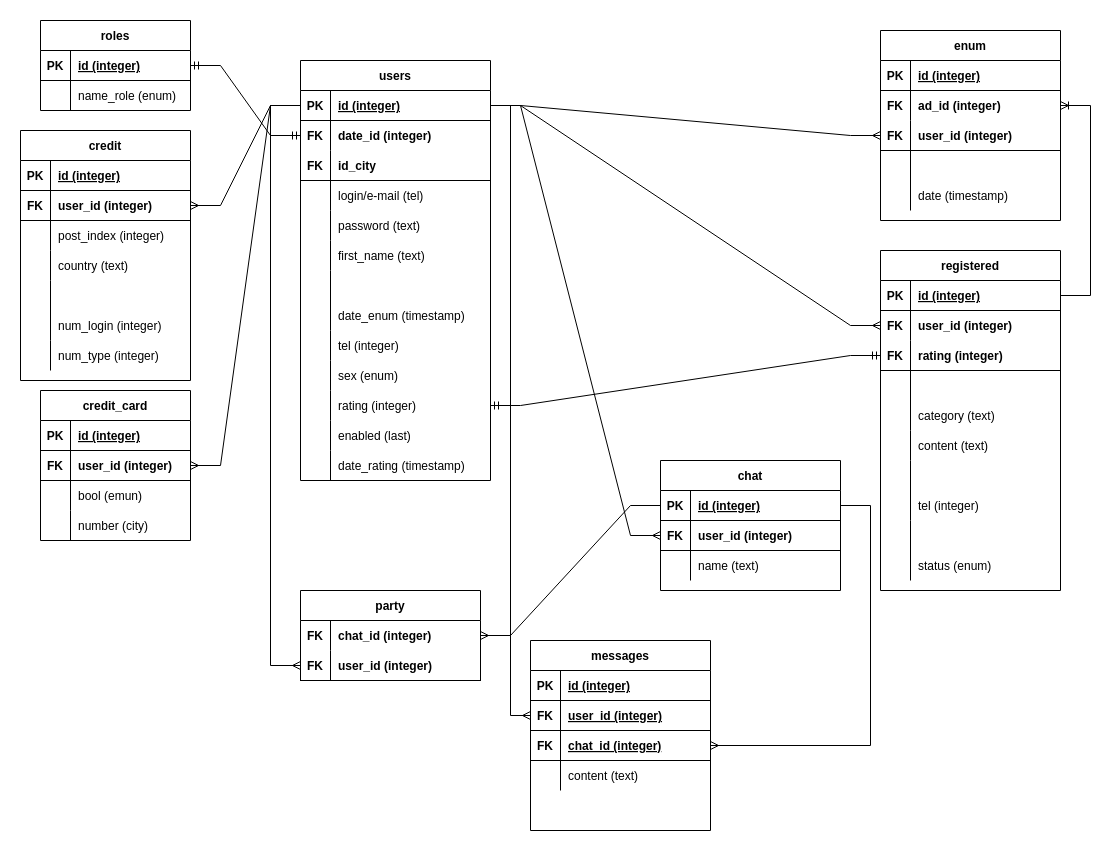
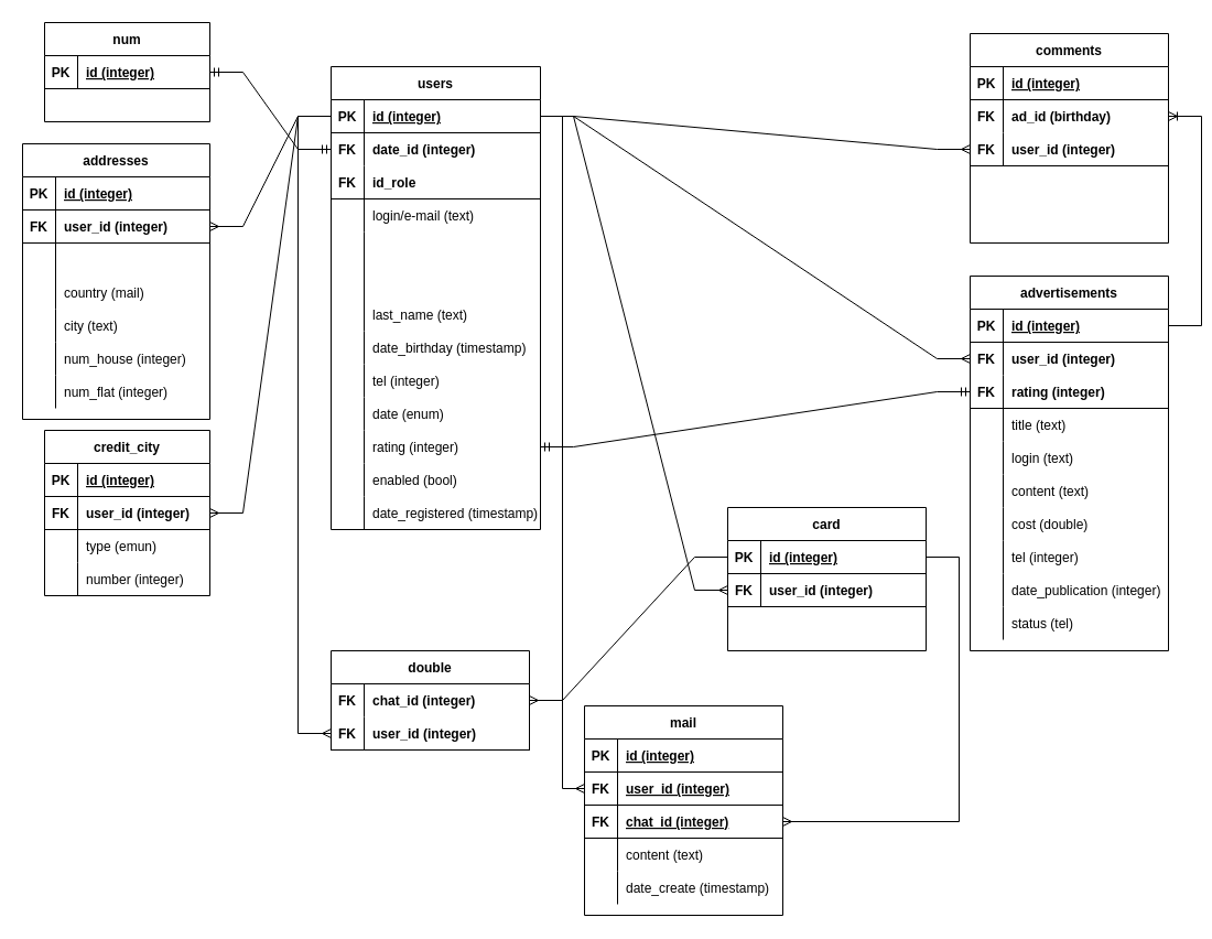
- <mxCell id="2" value="roles" style="shape=table;startSize=30;container=1;collapsible=1;childLayout=tableLayout;fixedRows=1;rowLines=0;fontStyle=1;align=center;resizeLast=1;" parent="1" vertex="1"><mxGeometry x="40" y="20" width="150" height="90" as="geometry" /></mxCell>
+ <mxCell id="2" value="num" style="shape=table;startSize=30;container=1;collapsible=1;childLayout=tableLayout;fixedRows=1;rowLines=0;fontStyle=1;align=center;resizeLast=1;" parent="1" vertex="1"><mxGeometry x="40" y="20" width="150" height="90" as="geometry" /></mxCell>
- <mxCell id="119" value="enum" style="shape=table;startSize=30;container=1;collapsible=1;childLayout=tableLayout;fixedRows=1;rowLines=0;fontStyle=1;align=center;resizeLast=1;strokeColor=default;" vertex="1" parent="1"><mxGeometry x="880" y="30" width="180" height="190" as="geometry" /></mxCell>
+ <mxCell id="119" value="comments" style="shape=table;startSize=30;container=1;collapsible=1;childLayout=tableLayout;fixedRows=1;rowLines=0;fontStyle=1;align=center;resizeLast=1;strokeColor=default;" vertex="1" parent="1"><mxGeometry x="880" y="30" width="180" height="190" as="geometry" /></mxCell>
- <mxCell id="8" value="name_role (enum)" style="shape=partialRectangle;connectable=0;fillColor=none;top=0;left=0;bottom=0;right=0;align=left;spacingLeft=6;overflow=hidden;" parent="6" vertex="1"><mxGeometry x="30" width="120" height="30" as="geometry"><mxRectangle width="120" height="30" as="alternateBounds" /></mxGeometry></mxCell>
- <mxCell id="125" value="ad_id (integer)" style="shape=partialRectangle;connectable=0;fillColor=none;top=0;left=0;bottom=0;right=0;align=left;spacingLeft=6;fontStyle=1;overflow=hidden;strokeColor=none;" vertex="1" parent="123"><mxGeometry x="30" width="150" height="30" as="geometry"><mxRectangle width="150" height="30" as="alternateBounds" /></mxGeometry></mxCell>
+ <mxCell id="125" value="ad_id (birthday)" style="shape=partialRectangle;connectable=0;fillColor=none;top=0;left=0;bottom=0;right=0;align=left;spacingLeft=6;fontStyle=1;overflow=hidden;strokeColor=none;" vertex="1" parent="123"><mxGeometry x="30" width="150" height="30" as="geometry"><mxRectangle width="150" height="30" as="alternateBounds" /></mxGeometry></mxCell>
- <mxCell id="49" value="credit" style="shape=table;startSize=30;container=1;collapsible=1;childLayout=tableLayout;fixedRows=1;rowLines=0;fontStyle=1;align=center;resizeLast=1;strokeColor=default;fillColor=none;" parent="1" vertex="1"><mxGeometry x="20" y="130" width="170" height="250" as="geometry"><mxRectangle x="550" y="40" width="90" height="30" as="alternateBounds" /></mxGeometry></mxCell>
+ <mxCell id="49" value="addresses" style="shape=table;startSize=30;container=1;collapsible=1;childLayout=tableLayout;fixedRows=1;rowLines=0;fontStyle=1;align=center;resizeLast=1;strokeColor=default;fillColor=none;" parent="1" vertex="1"><mxGeometry x="20" y="130" width="170" height="250" as="geometry"><mxRectangle x="550" y="40" width="90" height="30" as="alternateBounds" /></mxGeometry></mxCell>
- <mxCell id="18" value="id_city" style="shape=partialRectangle;connectable=0;fillColor=none;top=0;left=0;bottom=0;right=0;align=left;spacingLeft=6;fontStyle=1;overflow=hidden;strokeColor=none;" parent="16" vertex="1"><mxGeometry x="30" width="160" height="30" as="geometry"><mxRectangle width="160" height="30" as="alternateBounds" /></mxGeometry></mxCell>
+ <mxCell id="18" value="id_role" style="shape=partialRectangle;connectable=0;fillColor=none;top=0;left=0;bottom=0;right=0;align=left;spacingLeft=6;fontStyle=1;overflow=hidden;strokeColor=none;" parent="16" vertex="1"><mxGeometry x="30" width="160" height="30" as="geometry"><mxRectangle width="160" height="30" as="alternateBounds" /></mxGeometry></mxCell>
- <mxCell id="21" value="login/e-mail (tel)" style="shape=partialRectangle;connectable=0;fillColor=none;top=0;left=0;bottom=0;right=0;align=left;spacingLeft=6;overflow=hidden;" parent="19" vertex="1"><mxGeometry x="30" width="160" height="30" as="geometry"><mxRectangle width="160" height="30" as="alternateBounds" /></mxGeometry></mxCell>
+ <mxCell id="21" value="login/e-mail (text)" style="shape=partialRectangle;connectable=0;fillColor=none;top=0;left=0;bottom=0;right=0;align=left;spacingLeft=6;overflow=hidden;" parent="19" vertex="1"><mxGeometry x="30" width="160" height="30" as="geometry"><mxRectangle width="160" height="30" as="alternateBounds" /></mxGeometry></mxCell>
- <mxCell id="133" value="date (timestamp)" style="shape=partialRectangle;connectable=0;fillColor=none;top=0;left=0;bottom=0;right=0;align=left;spacingLeft=6;overflow=hidden;strokeColor=default;" vertex="1" parent="131"><mxGeometry x="30" width="150" height="30" as="geometry"><mxRectangle width="150" height="30" as="alternateBounds" /></mxGeometry></mxCell>
- <mxCell id="24" value="password (text)" style="shape=partialRectangle;connectable=0;fillColor=none;top=0;left=0;bottom=0;right=0;align=left;spacingLeft=6;overflow=hidden;" parent="22" vertex="1"><mxGeometry x="30" width="160" height="30" as="geometry"><mxRectangle width="160" height="30" as="alternateBounds" /></mxGeometry></mxCell>
- <mxCell id="58" value="post_index (integer)" style="shape=partialRectangle;connectable=0;fillColor=none;top=0;left=0;bottom=0;right=0;align=left;spacingLeft=6;overflow=hidden;strokeColor=default;" parent="56" vertex="1"><mxGeometry x="30" width="140" height="30" as="geometry"><mxRectangle width="140" height="30" as="alternateBounds" /></mxGeometry></mxCell>
- <mxCell id="27" value="first_name (text)" style="shape=partialRectangle;connectable=0;fillColor=none;top=0;left=0;bottom=0;right=0;align=left;spacingLeft=6;overflow=hidden;" parent="25" vertex="1"><mxGeometry x="30" width="160" height="30" as="geometry"><mxRectangle width="160" height="30" as="alternateBounds" /></mxGeometry></mxCell>
- <mxCell id="61" value="country (text)" style="shape=partialRectangle;connectable=0;fillColor=none;top=0;left=0;bottom=0;right=0;align=left;spacingLeft=6;overflow=hidden;strokeColor=default;" parent="59" vertex="1"><mxGeometry x="30" width="140" height="30" as="geometry"><mxRectangle width="140" height="30" as="alternateBounds" /></mxGeometry></mxCell>
+ <mxCell id="61" value="country (mail)" style="shape=partialRectangle;connectable=0;fillColor=none;top=0;left=0;bottom=0;right=0;align=left;spacingLeft=6;overflow=hidden;strokeColor=default;" parent="59" vertex="1"><mxGeometry x="30" width="140" height="30" as="geometry"><mxRectangle width="140" height="30" as="alternateBounds" /></mxGeometry></mxCell>
- <mxCell id="87" value="registered" style="shape=table;startSize=30;container=1;collapsible=1;childLayout=tableLayout;fixedRows=1;rowLines=0;fontStyle=1;align=center;resizeLast=1;strokeColor=default;" vertex="1" parent="1"><mxGeometry x="880" y="250" width="180" height="340" as="geometry" /></mxCell>
+ <mxCell id="87" value="advertisements" style="shape=table;startSize=30;container=1;collapsible=1;childLayout=tableLayout;fixedRows=1;rowLines=0;fontStyle=1;align=center;resizeLast=1;strokeColor=default;" vertex="1" parent="1"><mxGeometry x="880" y="250" width="180" height="340" as="geometry" /></mxCell>
+ <mxCell id="30" value="last_name (text)" style="shape=partialRectangle;connectable=0;fillColor=none;top=0;left=0;bottom=0;right=0;align=left;spacingLeft=6;overflow=hidden;" parent="28" vertex="1"><mxGeometry x="30" width="160" height="30" as="geometry"><mxRectangle width="160" height="30" as="alternateBounds" /></mxGeometry></mxCell>
+ <mxCell id="64" value="city (text)" style="shape=partialRectangle;connectable=0;fillColor=none;top=0;left=0;bottom=0;right=0;align=left;spacingLeft=6;overflow=hidden;strokeColor=default;" parent="62" vertex="1"><mxGeometry x="30" width="140" height="30" as="geometry"><mxRectangle width="140" height="30" as="alternateBounds" /></mxGeometry></mxCell>
- <mxCell id="33" value="date_enum (timestamp)" style="shape=partialRectangle;connectable=0;fillColor=none;top=0;left=0;bottom=0;right=0;align=left;spacingLeft=6;overflow=hidden;" parent="31" vertex="1"><mxGeometry x="30" width="160" height="30" as="geometry"><mxRectangle width="160" height="30" as="alternateBounds" /></mxGeometry></mxCell>
+ <mxCell id="33" value="date_birthday (timestamp)" style="shape=partialRectangle;connectable=0;fillColor=none;top=0;left=0;bottom=0;right=0;align=left;spacingLeft=6;overflow=hidden;" parent="31" vertex="1"><mxGeometry x="30" width="160" height="30" as="geometry"><mxRectangle width="160" height="30" as="alternateBounds" /></mxGeometry></mxCell>
- <mxCell id="67" value="num_login (integer)" style="shape=partialRectangle;connectable=0;fillColor=none;top=0;left=0;bottom=0;right=0;align=left;spacingLeft=6;overflow=hidden;strokeColor=default;" parent="65" vertex="1"><mxGeometry x="30" width="140" height="30" as="geometry"><mxRectangle width="140" height="30" as="alternateBounds" /></mxGeometry></mxCell>
+ <mxCell id="67" value="num_house (integer)" style="shape=partialRectangle;connectable=0;fillColor=none;top=0;left=0;bottom=0;right=0;align=left;spacingLeft=6;overflow=hidden;strokeColor=default;" parent="65" vertex="1"><mxGeometry x="30" width="140" height="30" as="geometry"><mxRectangle width="140" height="30" as="alternateBounds" /></mxGeometry></mxCell>
- <mxCell id="70" value="num_type (integer)" style="shape=partialRectangle;connectable=0;fillColor=none;top=0;left=0;bottom=0;right=0;align=left;spacingLeft=6;overflow=hidden;strokeColor=default;" parent="68" vertex="1"><mxGeometry x="30" width="140" height="30" as="geometry"><mxRectangle width="140" height="30" as="alternateBounds" /></mxGeometry></mxCell>
+ <mxCell id="70" value="num_flat (integer)" style="shape=partialRectangle;connectable=0;fillColor=none;top=0;left=0;bottom=0;right=0;align=left;spacingLeft=6;overflow=hidden;strokeColor=default;" parent="68" vertex="1"><mxGeometry x="30" width="140" height="30" as="geometry"><mxRectangle width="140" height="30" as="alternateBounds" /></mxGeometry></mxCell>
- <mxCell id="39" value="sex (enum)" style="shape=partialRectangle;connectable=0;fillColor=none;top=0;left=0;bottom=0;right=0;align=left;spacingLeft=6;overflow=hidden;" parent="37" vertex="1"><mxGeometry x="30" width="160" height="30" as="geometry"><mxRectangle width="160" height="30" as="alternateBounds" /></mxGeometry></mxCell>
+ <mxCell id="39" value="date (enum)" style="shape=partialRectangle;connectable=0;fillColor=none;top=0;left=0;bottom=0;right=0;align=left;spacingLeft=6;overflow=hidden;" parent="37" vertex="1"><mxGeometry x="30" width="160" height="30" as="geometry"><mxRectangle width="160" height="30" as="alternateBounds" /></mxGeometry></mxCell>
+ <mxCell id="99" value="title (text)" style="shape=partialRectangle;connectable=0;fillColor=none;top=0;left=0;bottom=0;right=0;align=left;spacingLeft=6;overflow=hidden;strokeColor=default;" vertex="1" parent="97"><mxGeometry x="30" width="150" height="30" as="geometry"><mxRectangle width="150" height="30" as="alternateBounds" /></mxGeometry></mxCell>
- <mxCell id="72" value="credit_card" style="shape=table;startSize=30;container=1;collapsible=1;childLayout=tableLayout;fixedRows=1;rowLines=0;fontStyle=1;align=center;resizeLast=1;" parent="1" vertex="1"><mxGeometry x="40" y="390" width="150" height="150" as="geometry" /></mxCell>
+ <mxCell id="72" value="credit_city" style="shape=table;startSize=30;container=1;collapsible=1;childLayout=tableLayout;fixedRows=1;rowLines=0;fontStyle=1;align=center;resizeLast=1;" parent="1" vertex="1"><mxGeometry x="40" y="390" width="150" height="150" as="geometry" /></mxCell>
- <mxCell id="102" value="category (text)" style="shape=partialRectangle;connectable=0;fillColor=none;top=0;left=0;bottom=0;right=0;align=left;spacingLeft=6;overflow=hidden;strokeColor=default;" vertex="1" parent="100"><mxGeometry x="30" width="150" height="30" as="geometry"><mxRectangle width="150" height="30" as="alternateBounds" /></mxGeometry></mxCell>
+ <mxCell id="102" value="login (text)" style="shape=partialRectangle;connectable=0;fillColor=none;top=0;left=0;bottom=0;right=0;align=left;spacingLeft=6;overflow=hidden;strokeColor=default;" vertex="1" parent="100"><mxGeometry x="30" width="150" height="30" as="geometry"><mxRectangle width="150" height="30" as="alternateBounds" /></mxGeometry></mxCell>
- <mxCell id="45" value="enabled (last)" style="shape=partialRectangle;connectable=0;fillColor=none;top=0;left=0;bottom=0;right=0;align=left;spacingLeft=6;overflow=hidden;" parent="43" vertex="1"><mxGeometry x="30" width="160" height="30" as="geometry"><mxRectangle width="160" height="30" as="alternateBounds" /></mxGeometry></mxCell>
+ <mxCell id="45" value="enabled (bool)" style="shape=partialRectangle;connectable=0;fillColor=none;top=0;left=0;bottom=0;right=0;align=left;spacingLeft=6;overflow=hidden;" parent="43" vertex="1"><mxGeometry x="30" width="160" height="30" as="geometry"><mxRectangle width="160" height="30" as="alternateBounds" /></mxGeometry></mxCell>
- <mxCell id="48" value="date_rating (timestamp)" style="shape=partialRectangle;connectable=0;fillColor=none;top=0;left=0;bottom=0;right=0;align=left;spacingLeft=6;overflow=hidden;" vertex="1" parent="46"><mxGeometry x="30" width="160" height="30" as="geometry"><mxRectangle width="160" height="30" as="alternateBounds" /></mxGeometry></mxCell>
+ <mxCell id="48" value="date_registered (timestamp)" style="shape=partialRectangle;connectable=0;fillColor=none;top=0;left=0;bottom=0;right=0;align=left;spacingLeft=6;overflow=hidden;" vertex="1" parent="46"><mxGeometry x="30" width="160" height="30" as="geometry"><mxRectangle width="160" height="30" as="alternateBounds" /></mxGeometry></mxCell>
- <mxCell id="137" value="chat" style="shape=table;startSize=30;container=1;collapsible=1;childLayout=tableLayout;fixedRows=1;rowLines=0;fontStyle=1;align=center;resizeLast=1;strokeColor=default;" vertex="1" parent="1"><mxGeometry x="660" y="460" width="180" height="130" as="geometry" /></mxCell>
+ <mxCell id="137" value="card" style="shape=table;startSize=30;container=1;collapsible=1;childLayout=tableLayout;fixedRows=1;rowLines=0;fontStyle=1;align=center;resizeLast=1;strokeColor=default;" vertex="1" parent="1"><mxGeometry x="660" y="460" width="180" height="130" as="geometry" /></mxCell>
+ <mxCell id="108" value="cost (double)" style="shape=partialRectangle;connectable=0;fillColor=none;top=0;left=0;bottom=0;right=0;align=left;spacingLeft=6;overflow=hidden;strokeColor=default;" vertex="1" parent="106"><mxGeometry x="30" width="150" height="30" as="geometry"><mxRectangle width="150" height="30" as="alternateBounds" /></mxGeometry></mxCell>
- <mxCell id="81" value="bool (emun)" style="shape=partialRectangle;connectable=0;fillColor=none;top=0;left=0;bottom=0;right=0;align=left;spacingLeft=6;overflow=hidden;" parent="79" vertex="1"><mxGeometry x="30" width="120" height="30" as="geometry"><mxRectangle width="120" height="30" as="alternateBounds" /></mxGeometry></mxCell>
+ <mxCell id="81" value="type (emun)" style="shape=partialRectangle;connectable=0;fillColor=none;top=0;left=0;bottom=0;right=0;align=left;spacingLeft=6;overflow=hidden;" parent="79" vertex="1"><mxGeometry x="30" width="120" height="30" as="geometry"><mxRectangle width="120" height="30" as="alternateBounds" /></mxGeometry></mxCell>
- <mxCell id="84" value="number (city)" style="shape=partialRectangle;connectable=0;fillColor=none;top=0;left=0;bottom=0;right=0;align=left;spacingLeft=6;overflow=hidden;" parent="82" vertex="1"><mxGeometry x="30" width="120" height="30" as="geometry"><mxRectangle width="120" height="30" as="alternateBounds" /></mxGeometry></mxCell>
+ <mxCell id="84" value="number (integer)" style="shape=partialRectangle;connectable=0;fillColor=none;top=0;left=0;bottom=0;right=0;align=left;spacingLeft=6;overflow=hidden;" parent="82" vertex="1"><mxGeometry x="30" width="120" height="30" as="geometry"><mxRectangle width="120" height="30" as="alternateBounds" /></mxGeometry></mxCell>
+ <mxCell id="114" value="date_publication (integer)" style="shape=partialRectangle;connectable=0;fillColor=none;top=0;left=0;bottom=0;right=0;align=left;spacingLeft=6;overflow=hidden;strokeColor=default;" vertex="1" parent="112"><mxGeometry x="30" width="150" height="30" as="geometry"><mxRectangle width="150" height="30" as="alternateBounds" /></mxGeometry></mxCell>
- <mxCell id="146" value="name (text)" style="shape=partialRectangle;connectable=0;fillColor=none;top=0;left=0;bottom=0;right=0;align=left;spacingLeft=6;overflow=hidden;strokeColor=default;" vertex="1" parent="144"><mxGeometry x="30" width="150" height="30" as="geometry"><mxRectangle width="150" height="30" as="alternateBounds" /></mxGeometry></mxCell>
- <mxCell id="117" value="status (enum)" style="shape=partialRectangle;connectable=0;fillColor=none;top=0;left=0;bottom=0;right=0;align=left;spacingLeft=6;overflow=hidden;strokeColor=default;" vertex="1" parent="115"><mxGeometry x="30" width="150" height="30" as="geometry"><mxRectangle width="150" height="30" as="alternateBounds" /></mxGeometry></mxCell>
+ <mxCell id="117" value="status (tel)" style="shape=partialRectangle;connectable=0;fillColor=none;top=0;left=0;bottom=0;right=0;align=left;spacingLeft=6;overflow=hidden;strokeColor=default;" vertex="1" parent="115"><mxGeometry x="30" width="150" height="30" as="geometry"><mxRectangle width="150" height="30" as="alternateBounds" /></mxGeometry></mxCell>
- <mxCell id="148" value="party" style="shape=table;startSize=30;container=1;collapsible=1;childLayout=tableLayout;fixedRows=1;rowLines=0;fontStyle=1;align=center;resizeLast=1;strokeColor=default;" vertex="1" parent="1"><mxGeometry x="300" y="590" width="180" height="90" as="geometry" /></mxCell>
+ <mxCell id="148" value="double" style="shape=table;startSize=30;container=1;collapsible=1;childLayout=tableLayout;fixedRows=1;rowLines=0;fontStyle=1;align=center;resizeLast=1;strokeColor=default;" vertex="1" parent="1"><mxGeometry x="300" y="590" width="180" height="90" as="geometry" /></mxCell>
- <mxCell id="155" value="messages" style="shape=table;startSize=30;container=1;collapsible=1;childLayout=tableLayout;fixedRows=1;rowLines=0;fontStyle=1;align=center;resizeLast=1;strokeColor=default;" vertex="1" parent="1"><mxGeometry x="530" y="640" width="180" height="190" as="geometry" /></mxCell>
+ <mxCell id="155" value="mail" style="shape=table;startSize=30;container=1;collapsible=1;childLayout=tableLayout;fixedRows=1;rowLines=0;fontStyle=1;align=center;resizeLast=1;strokeColor=default;" vertex="1" parent="1"><mxGeometry x="530" y="640" width="180" height="190" as="geometry" /></mxCell>
+ <mxCell id="170" value="date_create (timestamp)" style="shape=partialRectangle;connectable=0;fillColor=none;top=0;left=0;bottom=0;right=0;align=left;spacingLeft=6;overflow=hidden;strokeColor=default;" vertex="1" parent="168"><mxGeometry x="30" width="150" height="30" as="geometry"><mxRectangle width="150" height="30" as="alternateBounds" /></mxGeometry></mxCell>
